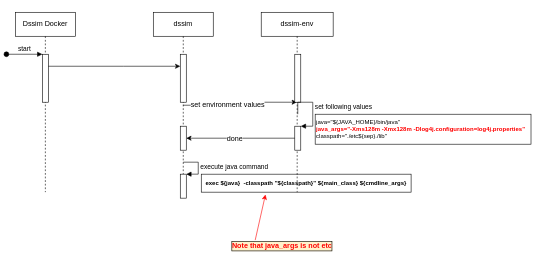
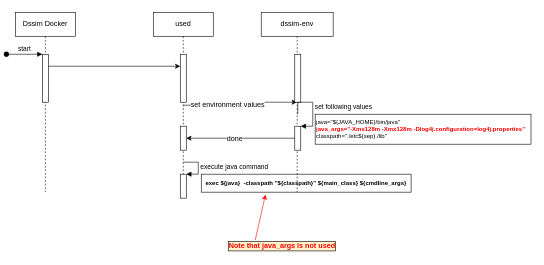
- <mxCell id="7" value="dssim" style="shape=umlLifeline;perimeter=lifelinePerimeter;whiteSpace=wrap;html=1;container=1;collapsible=0;recursiveResize=0;outlineConnect=0;" vertex="1" parent="1"><mxGeometry x="250" y="20" width="100" height="310" as="geometry" /></mxCell>
+ <mxCell id="7" value="used" style="shape=umlLifeline;perimeter=lifelinePerimeter;whiteSpace=wrap;html=1;container=1;collapsible=0;recursiveResize=0;outlineConnect=0;" vertex="1" parent="1"><mxGeometry x="250" y="20" width="100" height="310" as="geometry" /></mxCell>
- <mxCell id="21" value="&lt;b&gt;&lt;font style=&quot;font-size: 12px&quot; color=&quot;#ff0000&quot;&gt;Note that java_args is not etc&lt;/font&gt;&lt;/b&gt;" style="text;html=1;strokeColor=none;fillColor=none;align=center;verticalAlign=middle;whiteSpace=wrap;rounded=0;fontSize=10;labelBorderColor=#000000;labelBackgroundColor=#FFF2CC;" vertex="1" parent="1"><mxGeometry x="360" y="400" width="210" height="20" as="geometry" /></mxCell>
+ <mxCell id="21" value="&lt;b&gt;&lt;font style=&quot;font-size: 12px&quot; color=&quot;#ff0000&quot;&gt;Note that java_args is not used&lt;/font&gt;&lt;/b&gt;" style="text;html=1;strokeColor=none;fillColor=none;align=center;verticalAlign=middle;whiteSpace=wrap;rounded=0;fontSize=10;labelBorderColor=#000000;labelBackgroundColor=#FFF2CC;" vertex="1" parent="1"><mxGeometry x="360" y="400" width="210" height="20" as="geometry" /></mxCell>
